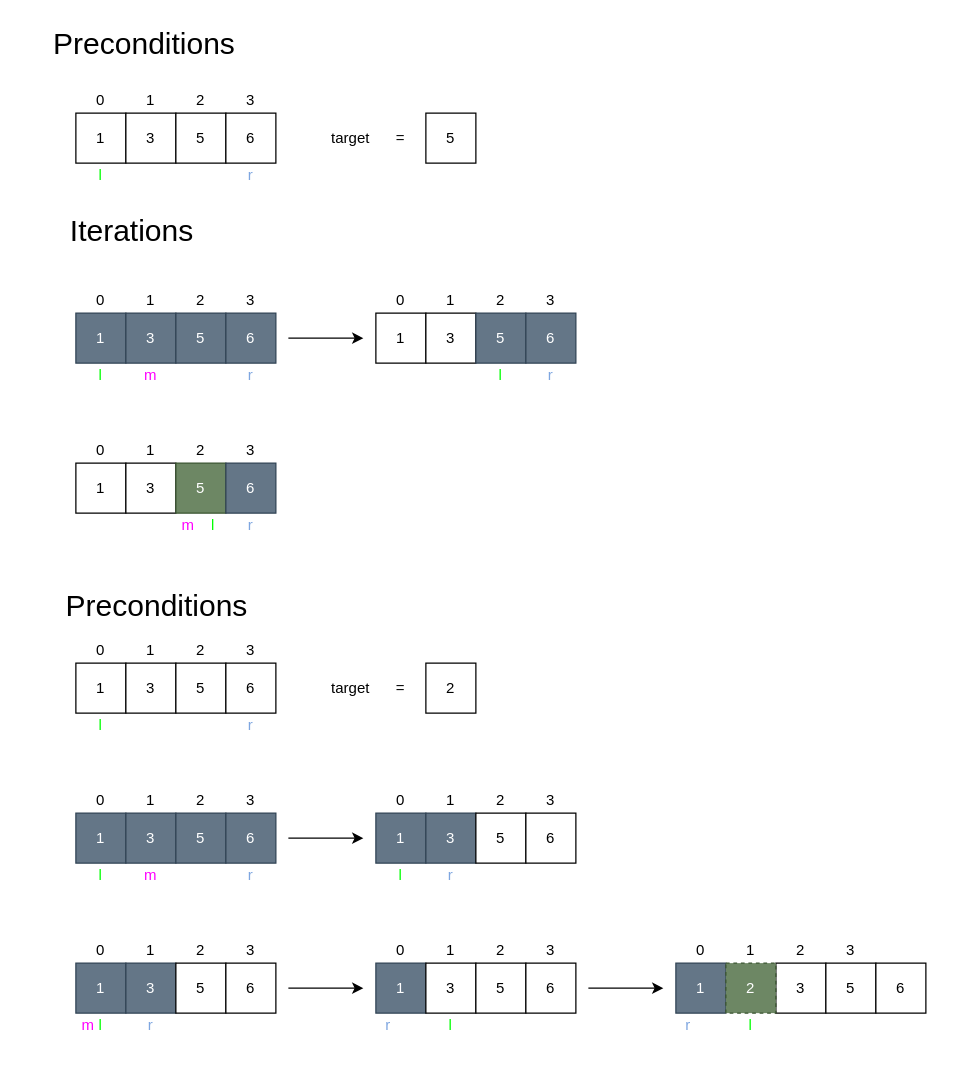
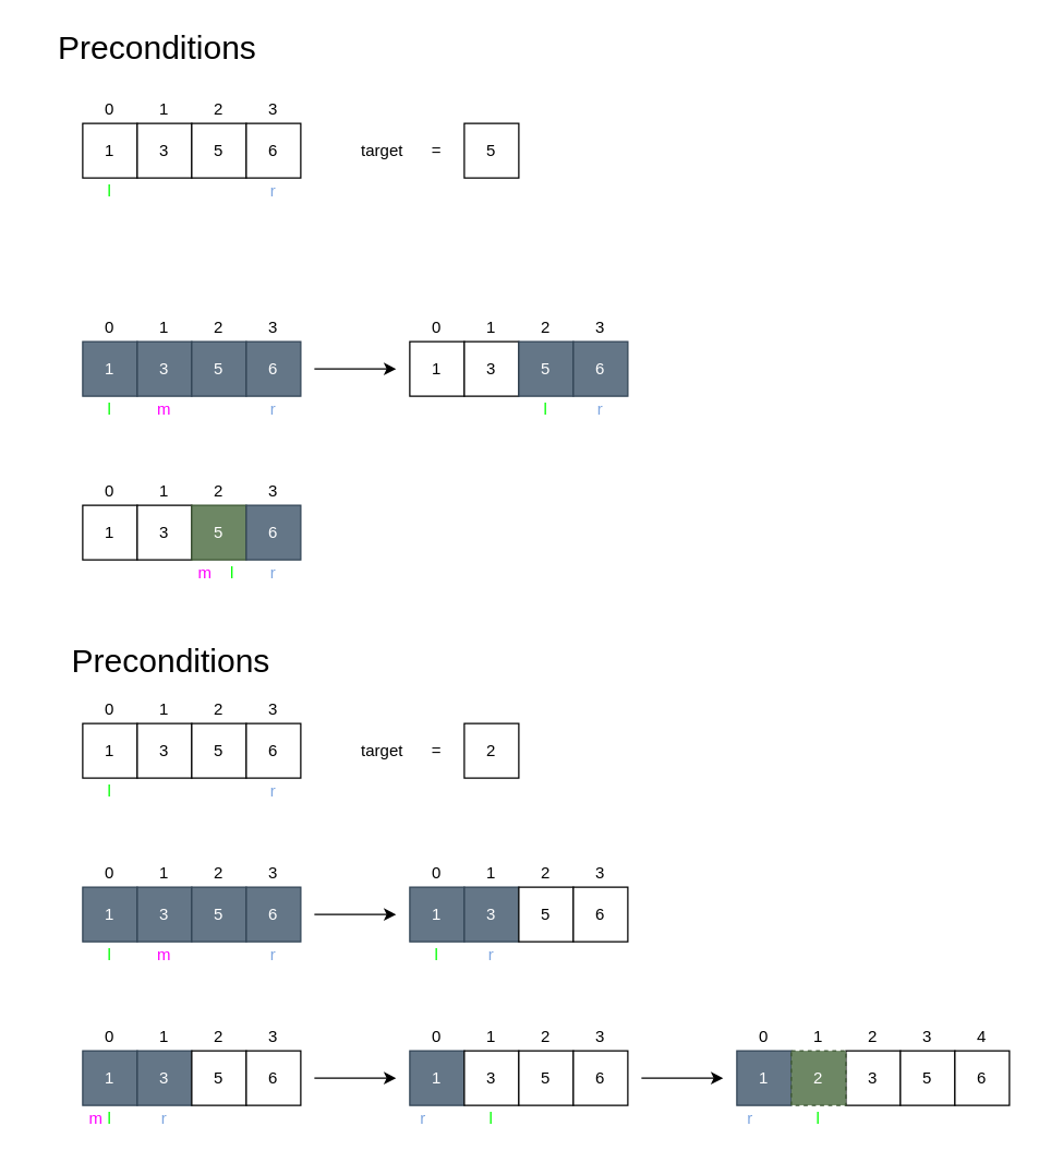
- <mxCell id="16" value="Iterations" style="text;html=1;strokeColor=none;fillColor=none;align=center;verticalAlign=middle;whiteSpace=wrap;rounded=0;fontSize=24;" vertex="1" parent="1"><mxGeometry y="170" width="170" height="30" as="geometry" x="20" /></mxCell>
+ <mxCell id="119" value="4" style="text;html=1;strokeColor=none;fillColor=none;align=center;verticalAlign=middle;whiteSpace=wrap;rounded=0;" vertex="1" parent="1"><mxGeometry x="700" y="750" width="40" height="20" as="geometry" /></mxCell>
